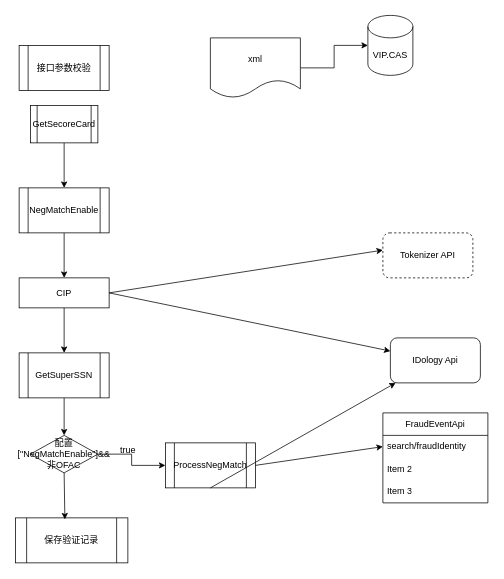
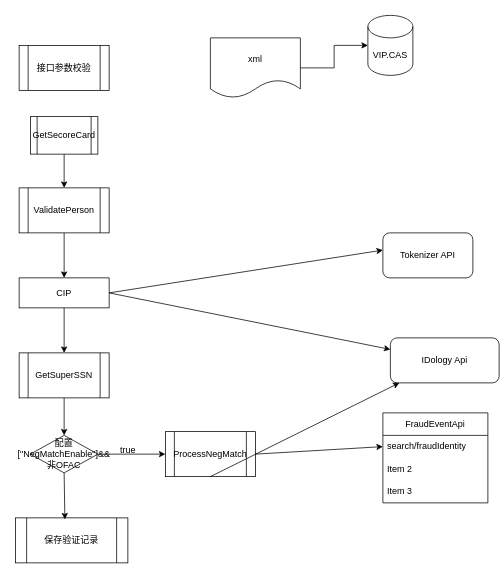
- <mxCell id="10" value="GetSecoreCard" style="shape=process;whiteSpace=wrap;html=1;backgroundOutline=1;" vertex="1" parent="1"><mxGeometry x="40" y="140" width="90" height="50" as="geometry" /></mxCell>
+ <mxCell id="10" value="GetSecoreCard" style="shape=process;whiteSpace=wrap;html=1;backgroundOutline=1;" vertex="1" parent="1"><mxGeometry x="40" y="155" width="90" height="50" as="geometry" /></mxCell>
- <mxCell id="14" value="NegMatchEnable" style="shape=process;whiteSpace=wrap;html=1;backgroundOutline=1;" vertex="1" parent="1"><mxGeometry x="25" y="250" width="120" height="60" as="geometry" /></mxCell>
+ <mxCell id="14" value="ValidatePerson" style="shape=process;whiteSpace=wrap;html=1;backgroundOutline=1;" vertex="1" parent="1"><mxGeometry x="25" y="250" width="120" height="60" as="geometry" /></mxCell>
- <mxCell id="6" value="Tokenizer API" style="rounded=1;whiteSpace=wrap;html=1;dashed=1;" vertex="1" parent="1"><mxGeometry x="510" y="310" width="120" height="60" as="geometry" /></mxCell>
+ <mxCell id="6" value="Tokenizer API" style="rounded=1;whiteSpace=wrap;html=1;" vertex="1" parent="1"><mxGeometry x="510" y="310" width="120" height="60" as="geometry" /></mxCell>
- <mxCell id="2" value="IDology Api" style="rounded=1;whiteSpace=wrap;html=1;" parent="1" vertex="1"><mxGeometry x="520" y="450" width="120" height="60" as="geometry" /></mxCell>
+ <mxCell id="2" value="IDology Api" style="rounded=1;whiteSpace=wrap;html=1;" parent="1" vertex="1"><mxGeometry x="520" y="450" width="145" height="60" as="geometry" /></mxCell>
- <mxCell id="18" value="ProcessNegMatch" style="shape=process;whiteSpace=wrap;html=1;backgroundOutline=1;" vertex="1" parent="1"><mxGeometry x="220" y="590" width="120" height="60" as="geometry" /></mxCell>
+ <mxCell id="18" value="ProcessNegMatch" style="shape=process;whiteSpace=wrap;html=1;backgroundOutline=1;" vertex="1" parent="1"><mxGeometry x="220" y="575" width="120" height="60" as="geometry" /></mxCell>
